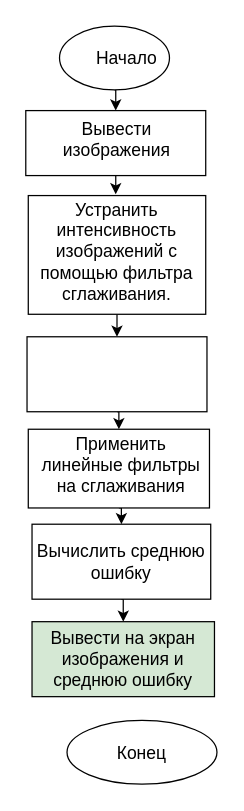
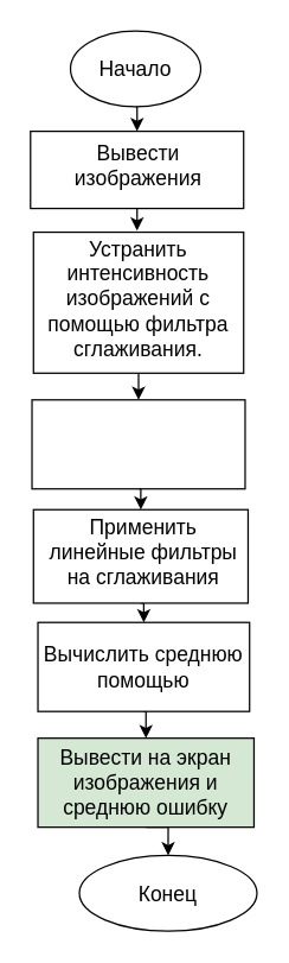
- <mxCell id="4" value="Начало" style="text;html=1;strokeColor=none;fillColor=none;align=center;verticalAlign=middle;whiteSpace=wrap;rounded=0;fontSize=14;" vertex="1" parent="1"><mxGeometry x="81" y="36" width="40" height="20" as="geometry" /></mxCell>
+ <mxCell id="4" value="Начало" style="text;html=1;strokeColor=none;fillColor=none;align=center;verticalAlign=middle;whiteSpace=wrap;rounded=0;fontSize=14;" vertex="1" parent="1"><mxGeometry x="71" y="36" width="40" height="20" as="geometry" /></mxCell>
- <mxCell id="19" value="Вычислить среднюю ошибку" style="rounded=0;whiteSpace=wrap;html=1;fontSize=14;" vertex="1" parent="1"><mxGeometry x="25" y="419" width="143" height="60" as="geometry" /></mxCell>
+ <mxCell id="19" value="Вычислить среднюю помощью" style="rounded=0;whiteSpace=wrap;html=1;fontSize=14;" vertex="1" parent="1"><mxGeometry x="25" y="419" width="143" height="60" as="geometry" /></mxCell>
+ <mxCell id="20" style="edgeStyle=orthogonalEdgeStyle;rounded=0;orthogonalLoop=1;jettySize=auto;html=1;exitX=0.5;exitY=1;exitDx=0;exitDy=0;entryX=0.5;entryY=0;entryDx=0;entryDy=0;fontSize=14;" edge="1" parent="1" source="21" target="22"><mxGeometry relative="1" as="geometry" /></mxCell>
